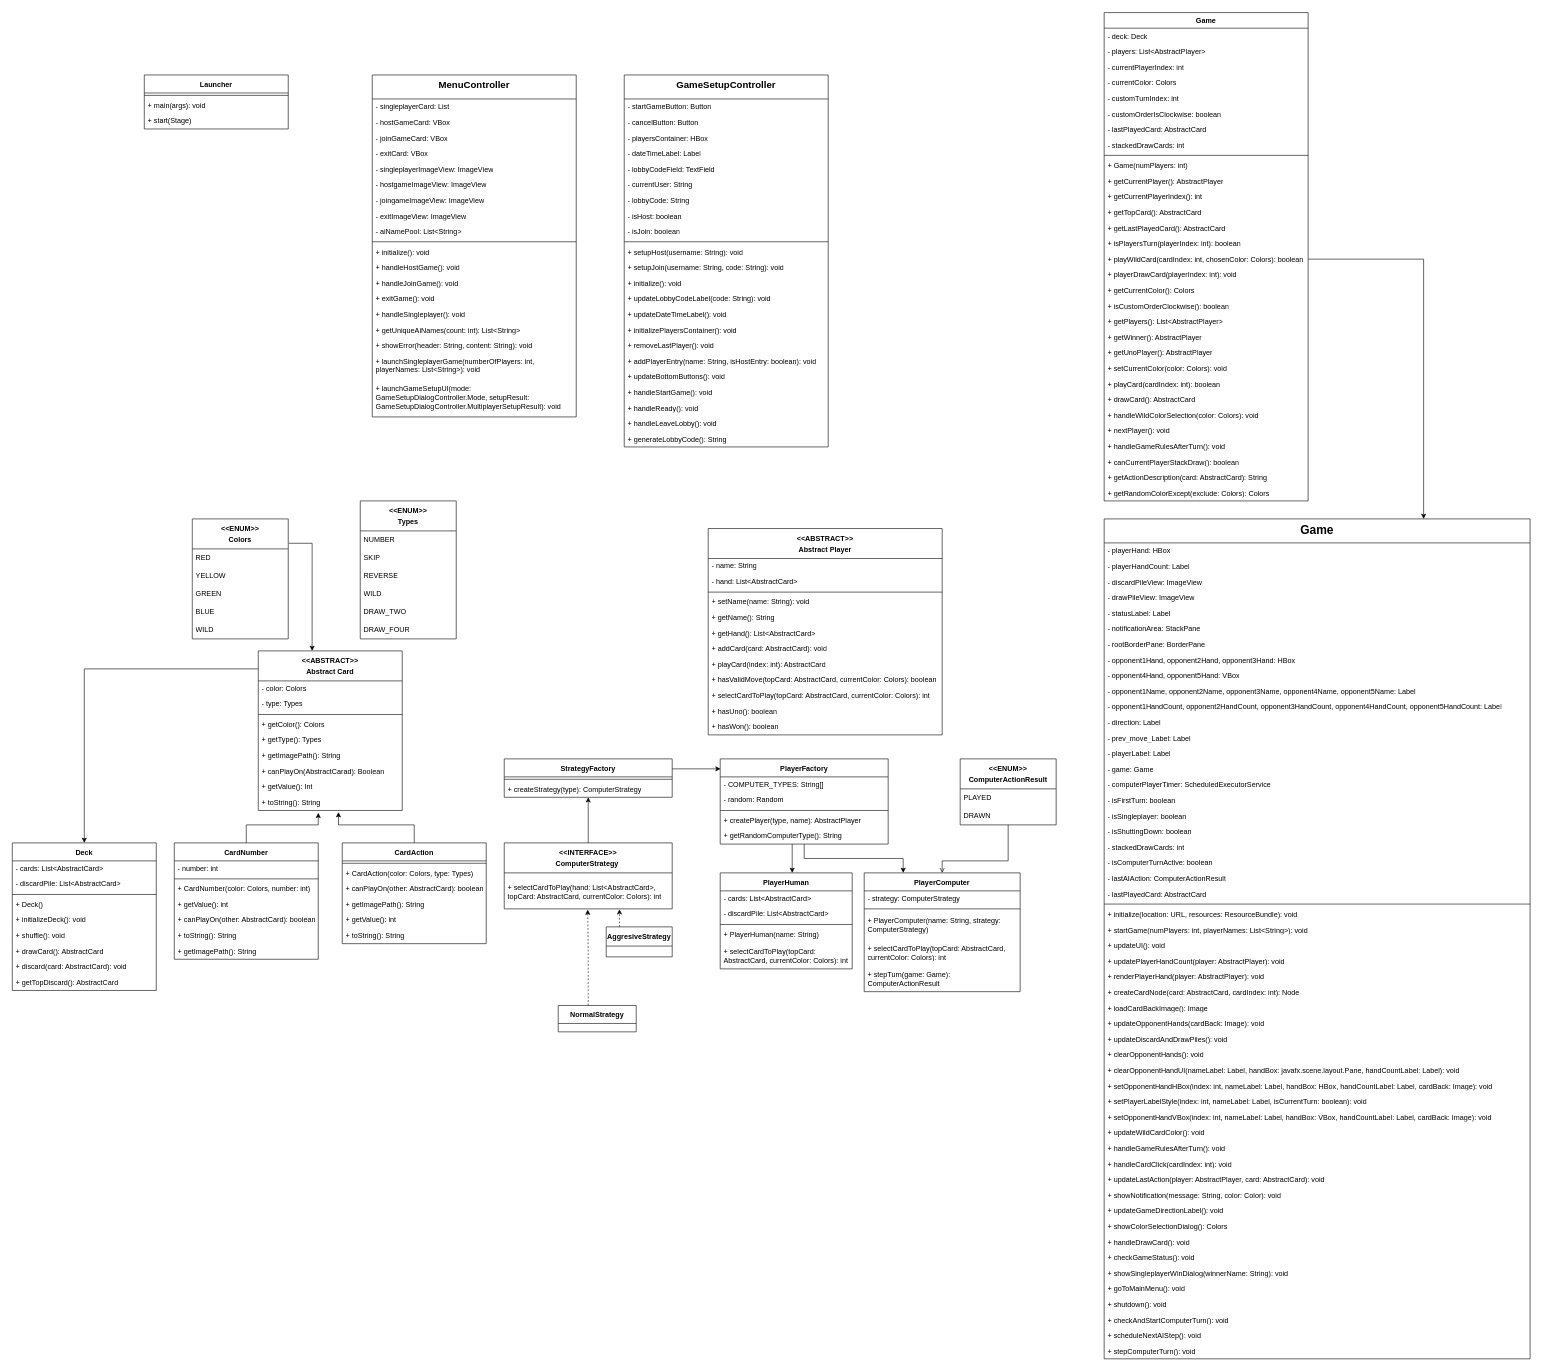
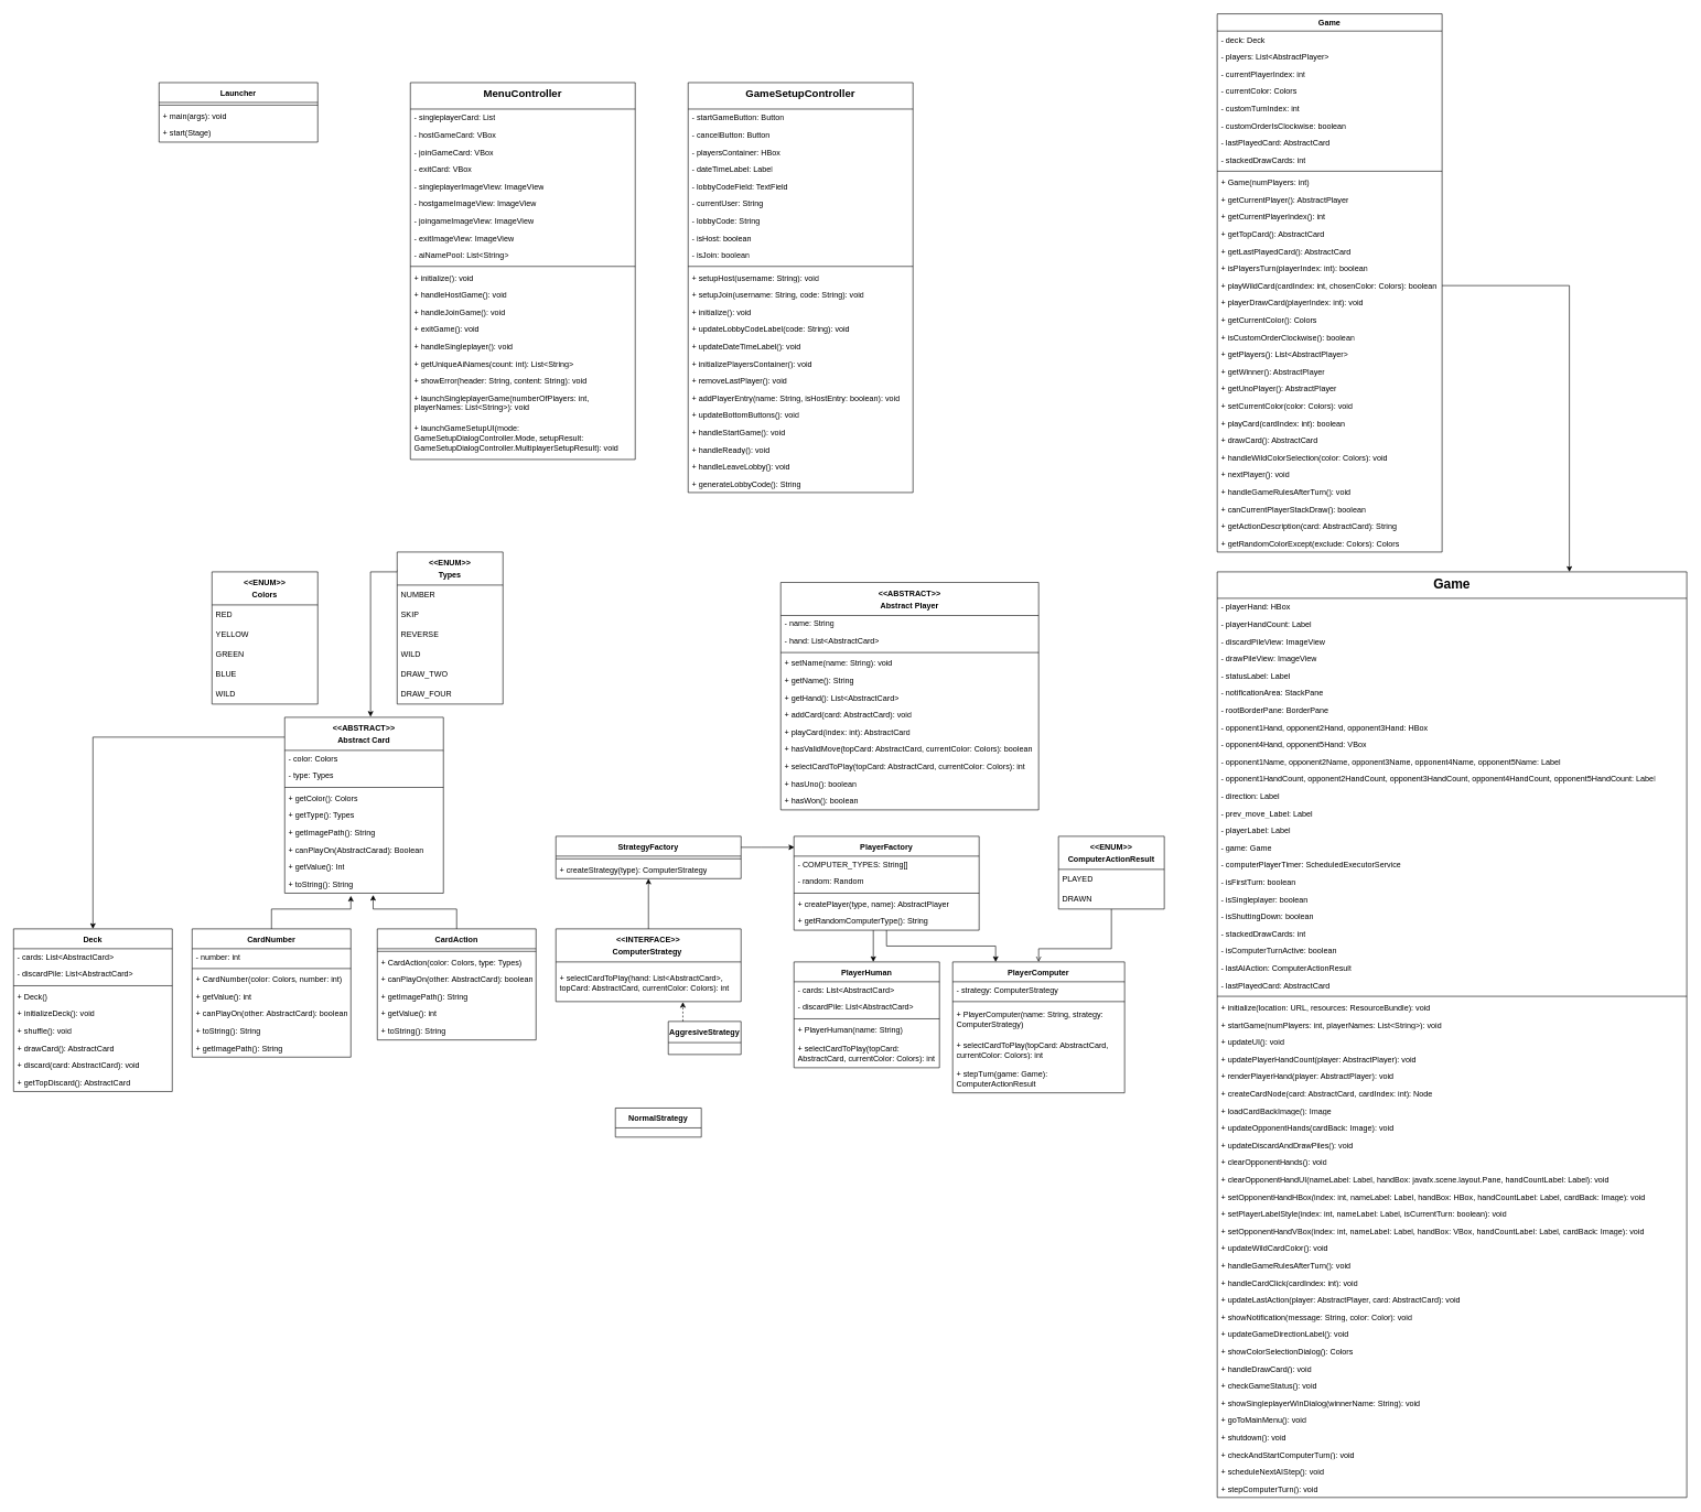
+ <mxCell id="9" style="edgeStyle=orthogonalEdgeStyle;rounded=0;orthogonalLoop=1;jettySize=auto;html=1;entryX=0.541;entryY=-0.003;entryDx=0;entryDy=0;entryPerimeter=0;exitX=0.003;exitY=0.117;exitDx=0;exitDy=0;exitPerimeter=0;" edge="1" parent="1" source="10" target="22"><mxGeometry relative="1" as="geometry"><mxPoint x="560" y="1074" as="targetPoint" /><Array as="points"><mxPoint x="601" y="864" /><mxPoint x="560" y="864" /></Array></mxGeometry></mxCell>
- <mxCell id="2" style="edgeStyle=orthogonalEdgeStyle;rounded=0;orthogonalLoop=1;jettySize=auto;html=1;entryX=0.374;entryY=0;entryDx=0;entryDy=0;entryPerimeter=0;exitX=1.005;exitY=0.203;exitDx=0;exitDy=0;exitPerimeter=0;" edge="1" parent="1" source="3" target="22"><mxGeometry relative="1" as="geometry"><mxPoint x="520" y="1074" as="targetPoint" /><Array as="points"><mxPoint x="520" y="905" /></Array></mxGeometry></mxCell>
- <mxCell id="136" style="edgeStyle=orthogonalEdgeStyle;rounded=0;orthogonalLoop=1;jettySize=auto;html=1;entryX=0.497;entryY=1.022;entryDx=0;entryDy=0;entryPerimeter=0;dashed=1;" edge="1" parent="1" source="134" target="47"><mxGeometry relative="1" as="geometry"><Array as="points"><mxPoint x="980" y="1590" /><mxPoint x="979" y="1590" /></Array></mxGeometry></mxCell>
